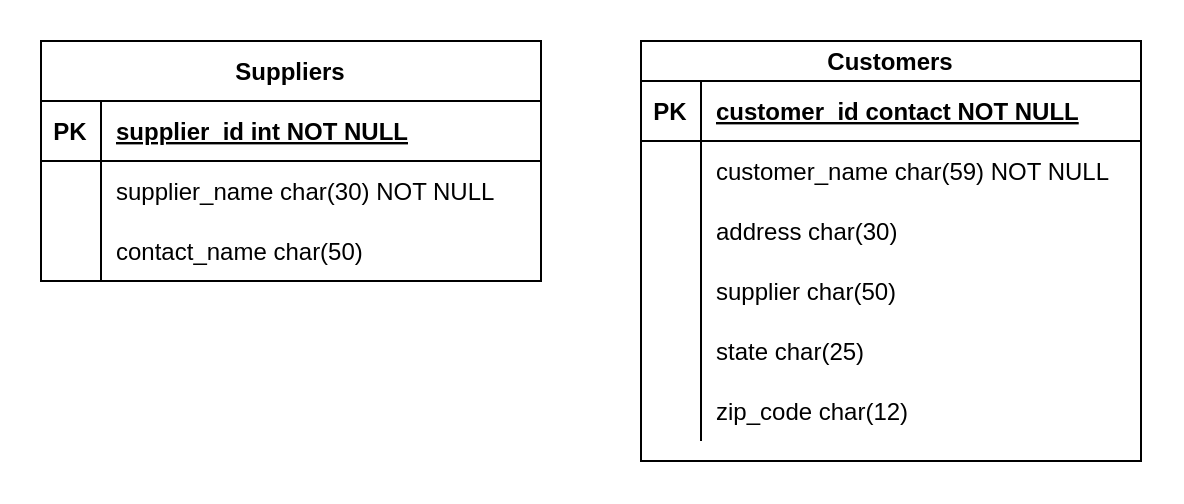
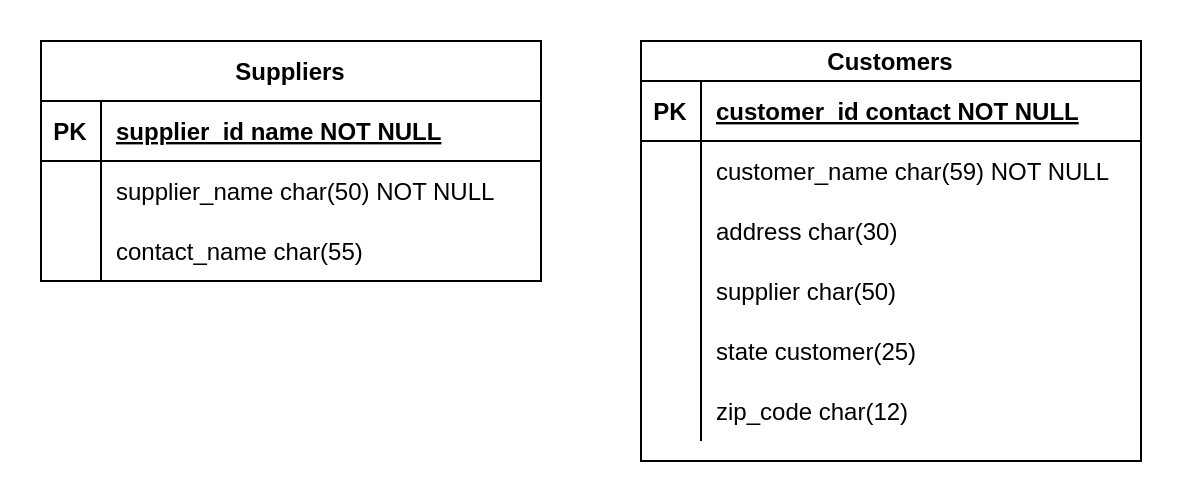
- <mxCell id="6" value="supplier_id int NOT NULL " style="shape=partialRectangle;overflow=hidden;connectable=0;fillColor=none;align=left;strokeColor=inherit;top=0;left=0;bottom=0;right=0;spacingLeft=6;fontStyle=5;" vertex="1" parent="4"><mxGeometry x="30" width="220" height="30" as="geometry"><mxRectangle width="220" height="30" as="alternateBounds" /></mxGeometry></mxCell>
+ <mxCell id="6" value="supplier_id name NOT NULL " style="shape=partialRectangle;overflow=hidden;connectable=0;fillColor=none;align=left;strokeColor=inherit;top=0;left=0;bottom=0;right=0;spacingLeft=6;fontStyle=5;" vertex="1" parent="4"><mxGeometry x="30" width="220" height="30" as="geometry"><mxRectangle width="220" height="30" as="alternateBounds" /></mxGeometry></mxCell>
- <mxCell id="9" value="supplier_name char(30) NOT NULL" style="shape=partialRectangle;overflow=hidden;connectable=0;fillColor=none;align=left;strokeColor=inherit;top=0;left=0;bottom=0;right=0;spacingLeft=6;" vertex="1" parent="7"><mxGeometry x="30" width="220" height="30" as="geometry"><mxRectangle width="220" height="30" as="alternateBounds" /></mxGeometry></mxCell>
+ <mxCell id="9" value="supplier_name char(50) NOT NULL" style="shape=partialRectangle;overflow=hidden;connectable=0;fillColor=none;align=left;strokeColor=inherit;top=0;left=0;bottom=0;right=0;spacingLeft=6;" vertex="1" parent="7"><mxGeometry x="30" width="220" height="30" as="geometry"><mxRectangle width="220" height="30" as="alternateBounds" /></mxGeometry></mxCell>
- <mxCell id="12" value="contact_name char(50)" style="shape=partialRectangle;overflow=hidden;connectable=0;fillColor=none;align=left;strokeColor=inherit;top=0;left=0;bottom=0;right=0;spacingLeft=6;" vertex="1" parent="10"><mxGeometry x="30" width="220" height="30" as="geometry"><mxRectangle width="220" height="30" as="alternateBounds" /></mxGeometry></mxCell>
+ <mxCell id="12" value="contact_name char(55)" style="shape=partialRectangle;overflow=hidden;connectable=0;fillColor=none;align=left;strokeColor=inherit;top=0;left=0;bottom=0;right=0;spacingLeft=6;" vertex="1" parent="10"><mxGeometry x="30" width="220" height="30" as="geometry"><mxRectangle width="220" height="30" as="alternateBounds" /></mxGeometry></mxCell>
- <mxCell id="28" value="state char(25)" style="shape=partialRectangle;overflow=hidden;connectable=0;fillColor=none;align=left;strokeColor=inherit;top=0;left=0;bottom=0;right=0;spacingLeft=6;" vertex="1" parent="26"><mxGeometry x="30" width="220" height="30" as="geometry"><mxRectangle width="220" height="30" as="alternateBounds" /></mxGeometry></mxCell>
+ <mxCell id="28" value="state customer(25)" style="shape=partialRectangle;overflow=hidden;connectable=0;fillColor=none;align=left;strokeColor=inherit;top=0;left=0;bottom=0;right=0;spacingLeft=6;" vertex="1" parent="26"><mxGeometry x="30" width="220" height="30" as="geometry"><mxRectangle width="220" height="30" as="alternateBounds" /></mxGeometry></mxCell>
